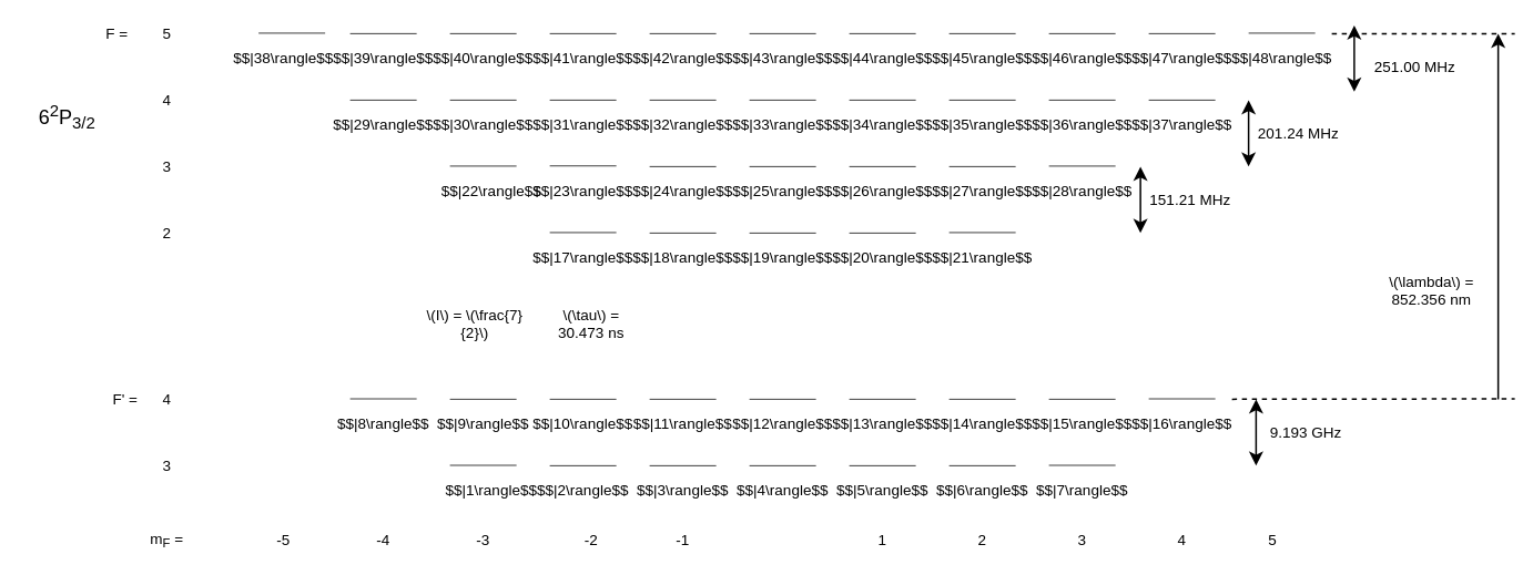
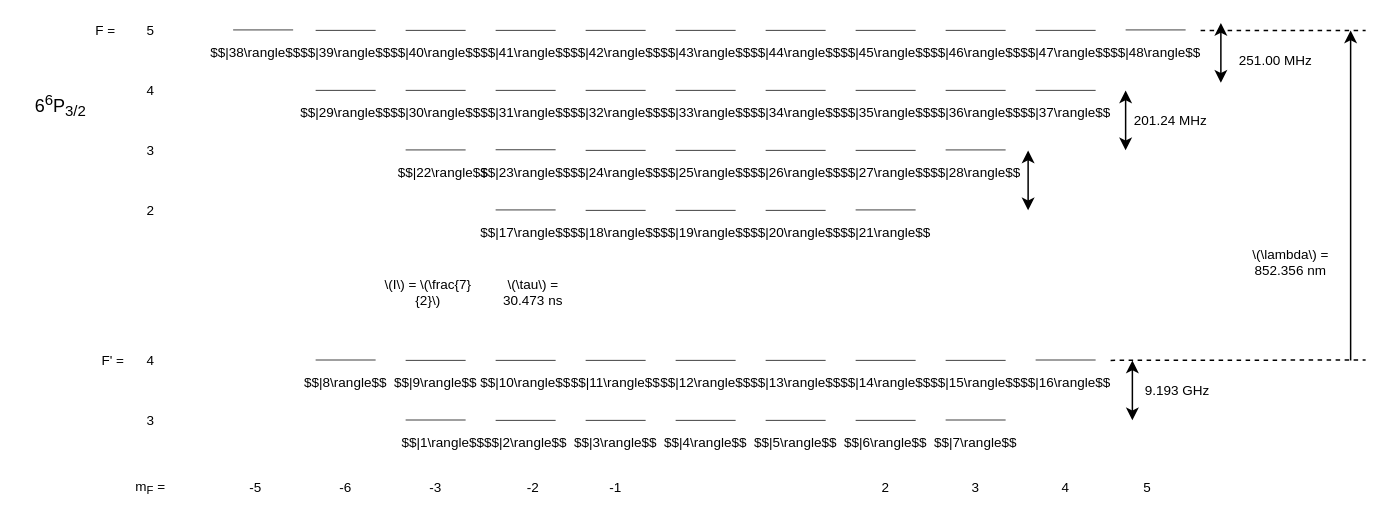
- <mxCell id="84" value="&lt;font style=&quot;font-size: 24px&quot;&gt;6&lt;sup&gt;2&lt;/sup&gt;P&lt;sub&gt;3/2&lt;/sub&gt;&lt;/font&gt;" style="text;html=1;strokeColor=none;fillColor=none;align=center;verticalAlign=middle;whiteSpace=wrap;rounded=0;" parent="1" vertex="1"><mxGeometry x="20" y="120" width="120" height="40" as="geometry" /></mxCell>
+ <mxCell id="84" value="&lt;font style=&quot;font-size: 24px&quot;&gt;6&lt;sup&gt;6&lt;/sup&gt;P&lt;sub&gt;3/2&lt;/sub&gt;&lt;/font&gt;" style="text;html=1;strokeColor=none;fillColor=none;align=center;verticalAlign=middle;whiteSpace=wrap;rounded=0;" parent="1" vertex="1"><mxGeometry x="20" y="120" width="120" height="40" as="geometry" /></mxCell>
- <mxCell id="82" value="&lt;font style=&quot;font-size: 18px&quot;&gt;151.21 MHz&lt;/font&gt;" style="text;html=1;strokeColor=none;fillColor=none;align=center;verticalAlign=middle;whiteSpace=wrap;rounded=0;" parent="1" vertex="1"><mxGeometry x="1370" y="220" width="120" height="40" as="geometry" /></mxCell>
- <mxCell id="101" value="&lt;font style=&quot;font-size: 18px&quot;&gt;-4&lt;/font&gt;" style="text;html=1;strokeColor=none;fillColor=none;align=center;verticalAlign=middle;whiteSpace=wrap;rounded=0;" parent="1" vertex="1"><mxGeometry x="400" y="630" width="120" height="40" as="geometry" /></mxCell>
+ <mxCell id="101" value="&lt;font style=&quot;font-size: 18px&quot;&gt;-6&lt;/font&gt;" style="text;html=1;strokeColor=none;fillColor=none;align=center;verticalAlign=middle;whiteSpace=wrap;rounded=0;" parent="1" vertex="1"><mxGeometry x="400" y="630" width="120" height="40" as="geometry" /></mxCell>
- <mxCell id="97" value="&lt;font style=&quot;font-size: 18px&quot;&gt;1&lt;/font&gt;" style="text;html=1;strokeColor=none;fillColor=none;align=center;verticalAlign=middle;whiteSpace=wrap;rounded=0;" parent="1" vertex="1"><mxGeometry x="1000" y="630" width="120" height="40" as="geometry" /></mxCell>
